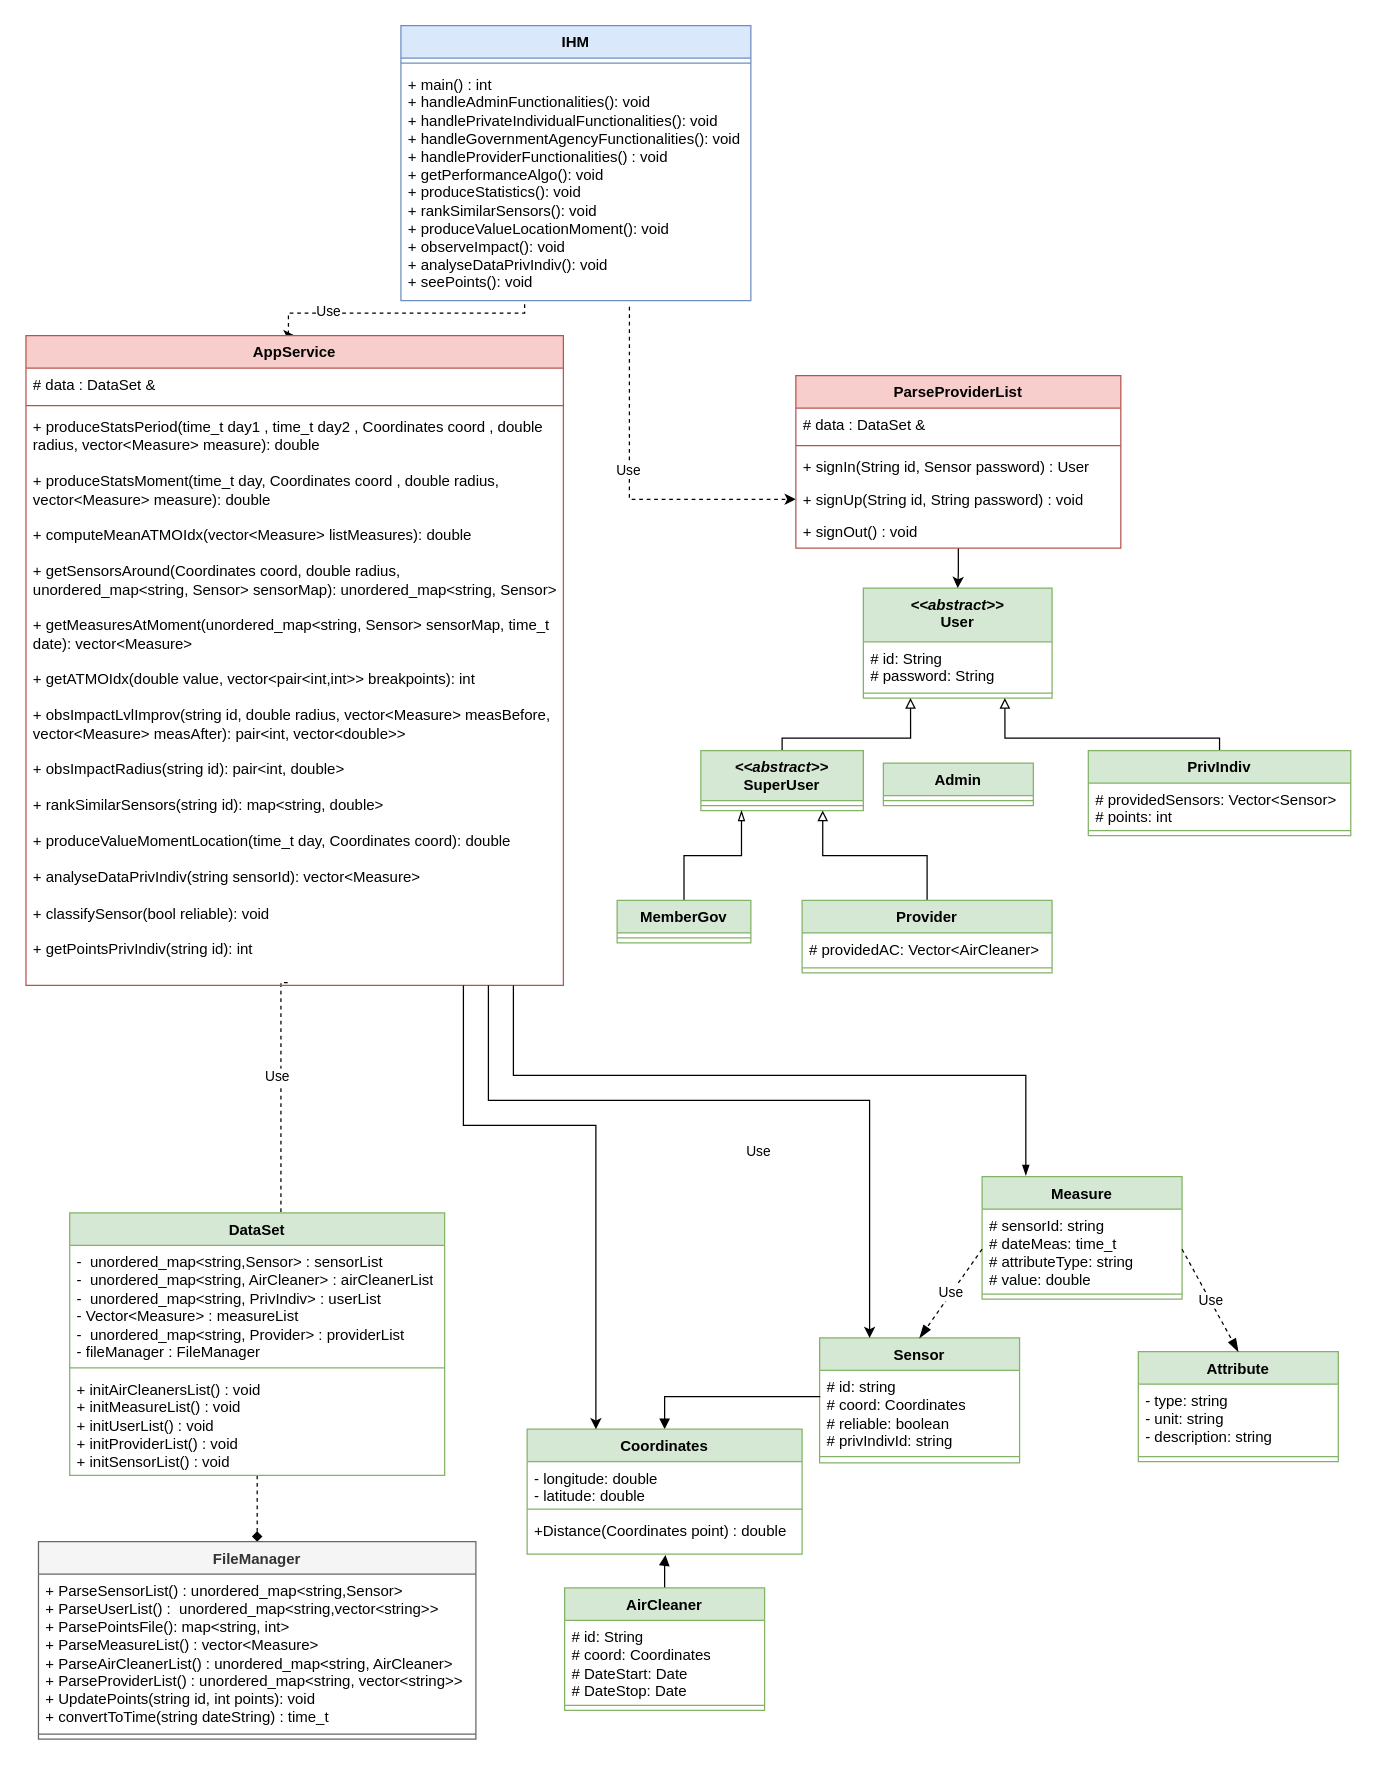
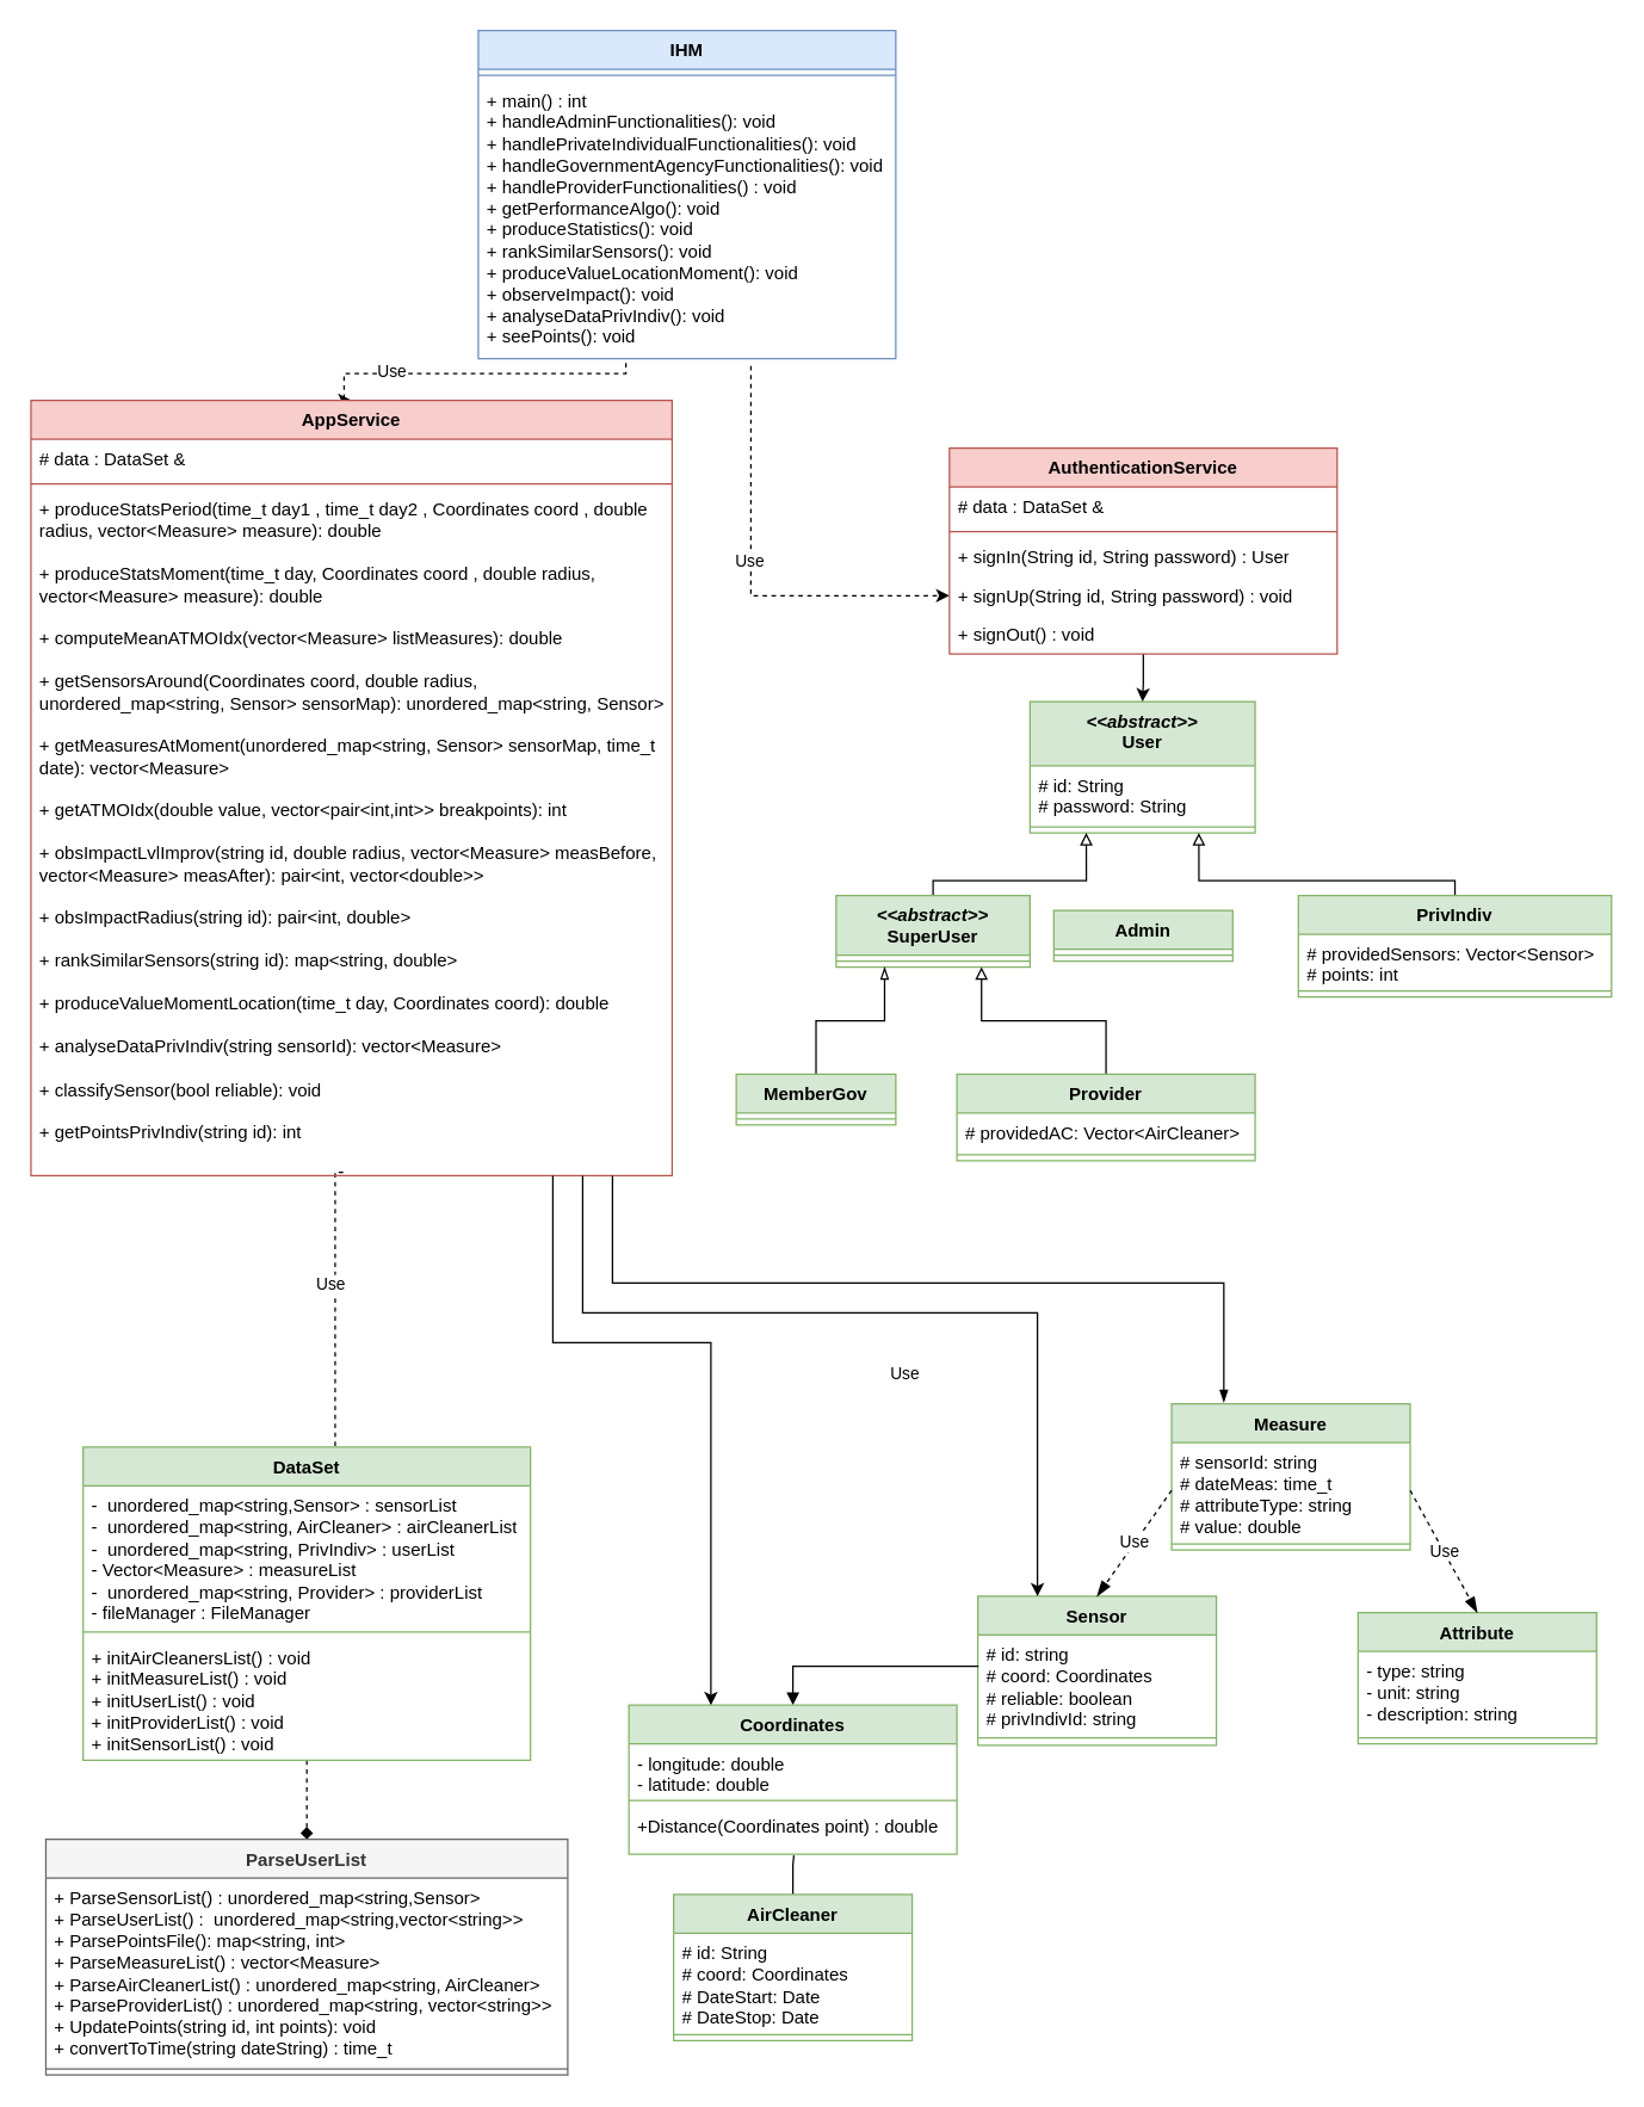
- <mxCell id="41" value="ParseProviderList&lt;br&gt;" style="swimlane;fontStyle=1;align=center;verticalAlign=top;childLayout=stackLayout;horizontal=1;startSize=26;horizontalStack=0;resizeParent=1;resizeParentMax=0;resizeLast=0;collapsible=1;marginBottom=0;whiteSpace=wrap;html=1;fillColor=#f8cecc;strokeColor=#b85450;" parent="1" vertex="1"><mxGeometry x="636" y="300" width="260" height="138" as="geometry" /></mxCell>
+ <mxCell id="41" value="AuthenticationService&lt;br&gt;" style="swimlane;fontStyle=1;align=center;verticalAlign=top;childLayout=stackLayout;horizontal=1;startSize=26;horizontalStack=0;resizeParent=1;resizeParentMax=0;resizeLast=0;collapsible=1;marginBottom=0;whiteSpace=wrap;html=1;fillColor=#f8cecc;strokeColor=#b85450;" parent="1" vertex="1"><mxGeometry x="636" y="300" width="260" height="138" as="geometry" /></mxCell>
- <mxCell id="44" value="+ signIn(String id, Sensor password) : User" style="text;strokeColor=none;fillColor=none;align=left;verticalAlign=top;spacingLeft=4;spacingRight=4;overflow=hidden;rotatable=0;points=[[0,0.5],[1,0.5]];portConstraint=eastwest;whiteSpace=wrap;html=1;" parent="41" vertex="1"><mxGeometry y="60" width="260" height="26" as="geometry" /></mxCell>
+ <mxCell id="44" value="+ signIn(String id, String password) : User" style="text;strokeColor=none;fillColor=none;align=left;verticalAlign=top;spacingLeft=4;spacingRight=4;overflow=hidden;rotatable=0;points=[[0,0.5],[1,0.5]];portConstraint=eastwest;whiteSpace=wrap;html=1;" parent="41" vertex="1"><mxGeometry y="60" width="260" height="26" as="geometry" /></mxCell>
- <mxCell id="62" value="FileManager" style="swimlane;fontStyle=1;align=center;verticalAlign=top;childLayout=stackLayout;horizontal=1;startSize=26;horizontalStack=0;resizeParent=1;resizeParentMax=0;resizeLast=0;collapsible=1;marginBottom=0;whiteSpace=wrap;html=1;fillColor=#f5f5f5;strokeColor=#666666;fontColor=#333333;" parent="1" vertex="1"><mxGeometry x="30" y="1233" width="350" height="158" as="geometry" /></mxCell>
+ <mxCell id="62" value="ParseUserList" style="swimlane;fontStyle=1;align=center;verticalAlign=top;childLayout=stackLayout;horizontal=1;startSize=26;horizontalStack=0;resizeParent=1;resizeParentMax=0;resizeLast=0;collapsible=1;marginBottom=0;whiteSpace=wrap;html=1;fillColor=#f5f5f5;strokeColor=#666666;fontColor=#333333;" parent="1" vertex="1"><mxGeometry x="30" y="1233" width="350" height="158" as="geometry" /></mxCell>
- <mxCell id="21" style="edgeStyle=orthogonalEdgeStyle;rounded=0;orthogonalLoop=1;jettySize=auto;html=1;entryX=0.503;entryY=1.024;entryDx=0;entryDy=0;entryPerimeter=0;endArrow=block;endFill=1;" parent="1" source="22" target="69" edge="1"><mxGeometry relative="1" as="geometry" /></mxCell>
+ <mxCell id="21" style="edgeStyle=orthogonalEdgeStyle;rounded=0;orthogonalLoop=1;jettySize=auto;html=1;entryX=0.503;entryY=1.024;entryDx=0;entryDy=0;entryPerimeter=0;endArrow=none;endFill=1;" parent="1" source="22" target="69" edge="1"><mxGeometry relative="1" as="geometry" /></mxCell>
